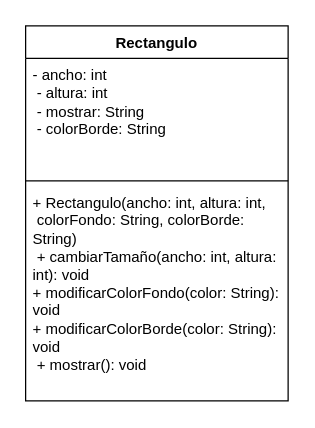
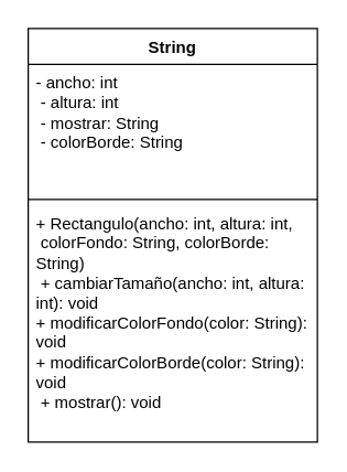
- <mxCell id="2" value="Rectangulo" style="swimlane;fontStyle=1;align=center;verticalAlign=top;childLayout=stackLayout;horizontal=1;startSize=26;horizontalStack=0;resizeParent=1;resizeParentMax=0;resizeLast=0;collapsible=1;marginBottom=0;whiteSpace=wrap;html=1;" vertex="1" parent="1"><mxGeometry x="20" y="20" width="210" height="300" as="geometry" /></mxCell>
+ <mxCell id="2" value="String" style="swimlane;fontStyle=1;align=center;verticalAlign=top;childLayout=stackLayout;horizontal=1;startSize=26;horizontalStack=0;resizeParent=1;resizeParentMax=0;resizeLast=0;collapsible=1;marginBottom=0;whiteSpace=wrap;html=1;" vertex="1" parent="1"><mxGeometry x="20" y="20" width="210" height="300" as="geometry" /></mxCell>
